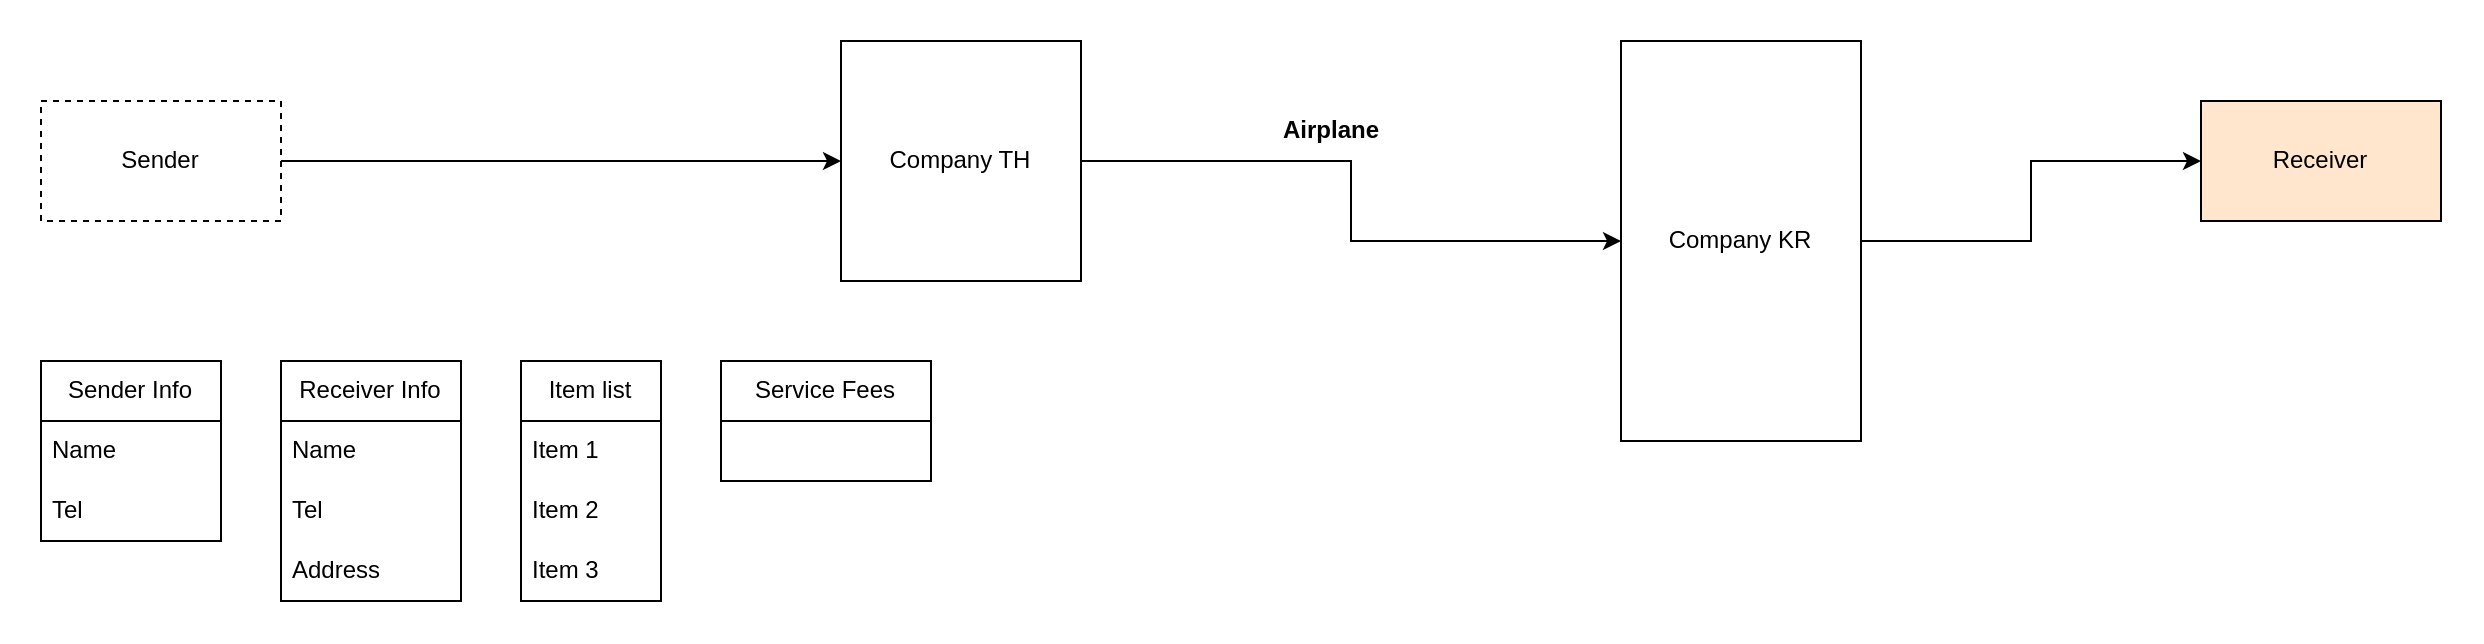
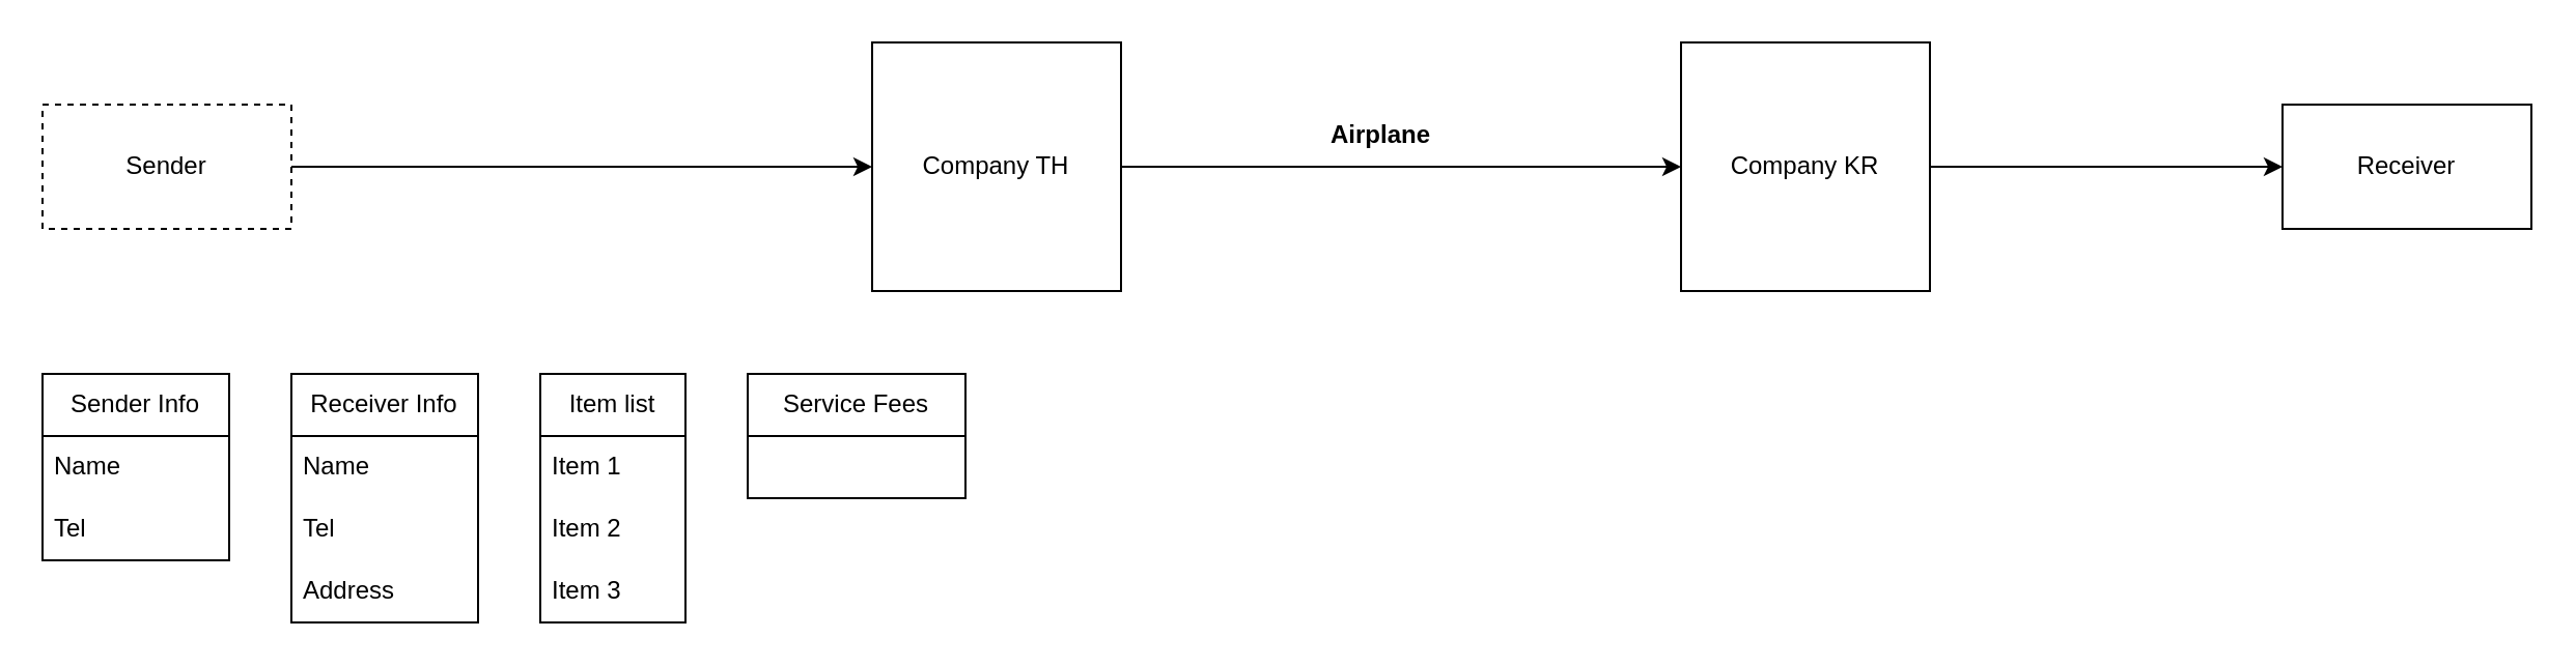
- <mxCell id="8" value="Receiver" style="rounded=0;whiteSpace=wrap;html=1;fillColor=#ffe6cc;" vertex="1" parent="1"><mxGeometry x="1100" y="50" width="120" height="60" as="geometry" /></mxCell>
+ <mxCell id="8" value="Receiver" style="rounded=0;whiteSpace=wrap;html=1;" vertex="1" parent="1"><mxGeometry x="1100" y="50" width="120" height="60" as="geometry" /></mxCell>
- <mxCell id="7" value="Company KR" style="whiteSpace=wrap;html=1;aspect=fixed;" vertex="1" parent="1"><mxGeometry x="810" y="20" width="120" height="200" as="geometry" /></mxCell>
+ <mxCell id="7" value="Company KR" style="whiteSpace=wrap;html=1;aspect=fixed;" vertex="1" parent="1"><mxGeometry x="810" y="20" width="120" height="120" as="geometry" /></mxCell>
